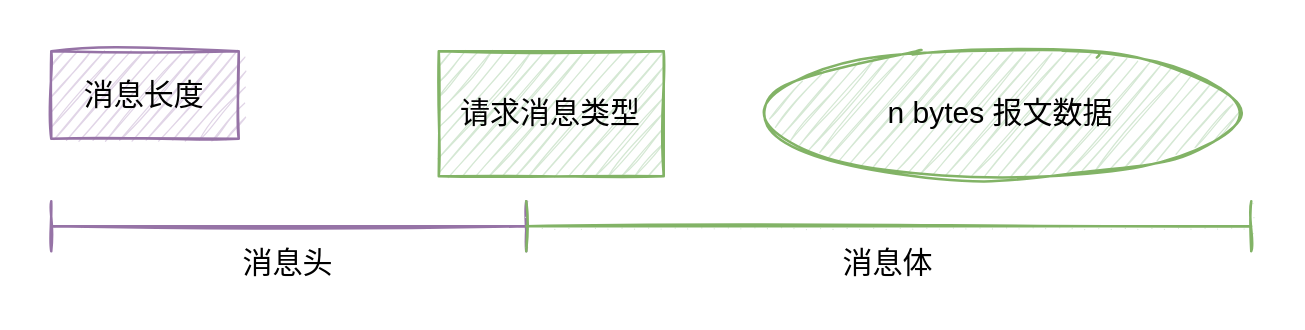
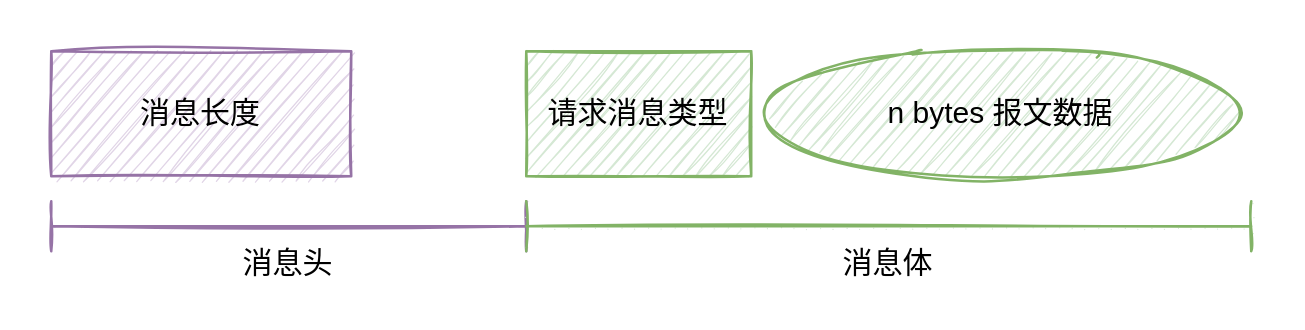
- <mxCell id="2" value="消息长度" style="rounded=0;whiteSpace=wrap;html=1;fillStyle=auto;fillColor=#e1d5e7;gradientDirection=north;sketch=1;strokeColor=#9673a6;" parent="1" vertex="1"><mxGeometry x="20" y="20" width="75" height="35" as="geometry" /></mxCell>
+ <mxCell id="2" value="消息长度" style="rounded=0;whiteSpace=wrap;html=1;fillStyle=auto;fillColor=#e1d5e7;gradientDirection=north;sketch=1;strokeColor=#9673a6;" parent="1" vertex="1"><mxGeometry x="20" y="20" width="120" height="50" as="geometry" /></mxCell>
- <mxCell id="8" value="请求消息类型" style="rounded=0;whiteSpace=wrap;html=1;fillStyle=auto;fillColor=#d5e8d4;gradientDirection=north;sketch=1;strokeColor=#82b366;" parent="1" vertex="1"><mxGeometry x="175" y="20" width="90" height="50" as="geometry" /></mxCell>
+ <mxCell id="8" value="请求消息类型" style="rounded=0;whiteSpace=wrap;html=1;fillStyle=auto;fillColor=#d5e8d4;gradientDirection=north;sketch=1;strokeColor=#82b366;" parent="1" vertex="1"><mxGeometry x="210" y="20" width="90" height="50" as="geometry" /></mxCell>
